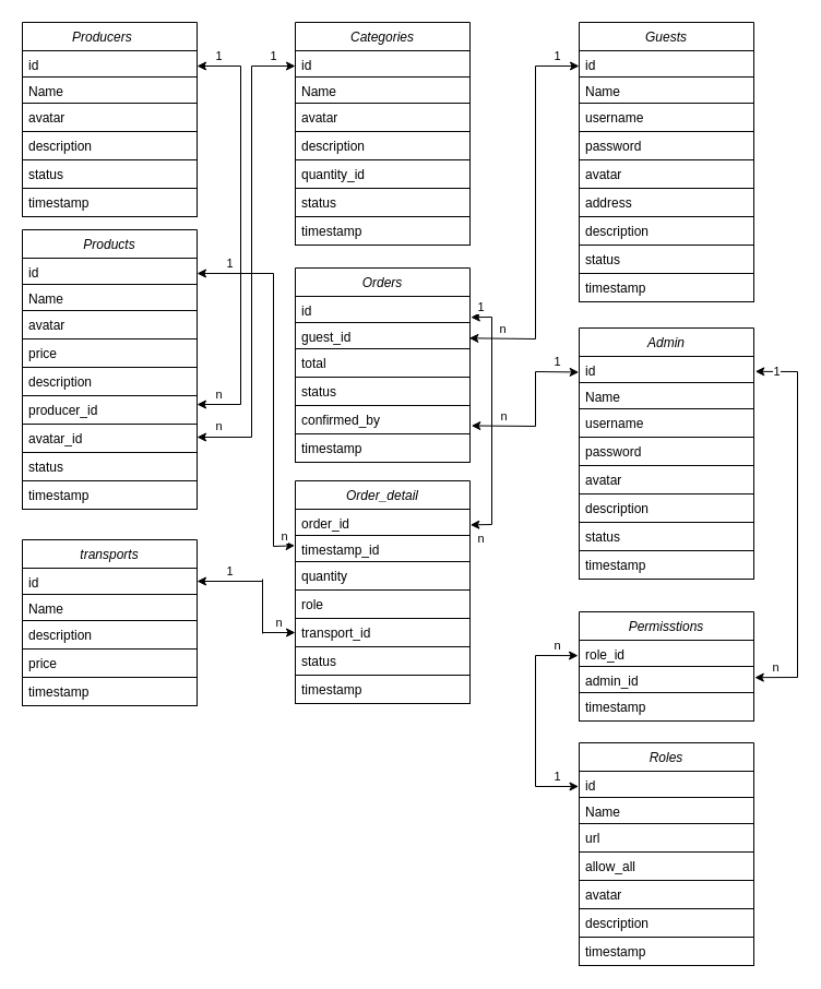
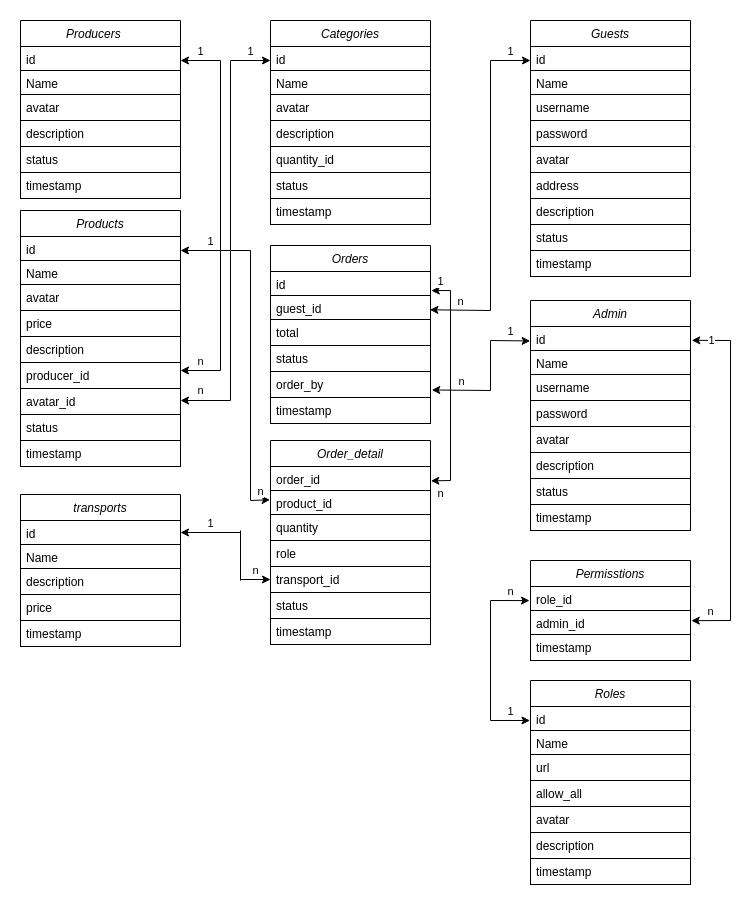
- <mxCell id="32" value="confirmed_by" style="text;align=left;verticalAlign=top;spacingLeft=4;spacingRight=4;overflow=hidden;rotatable=0;points=[[0,0.5],[1,0.5]];portConstraint=eastwest;rounded=0;shadow=0;html=0;strokeColor=default;" parent="27" vertex="1"><mxGeometry y="126" width="160" height="26" as="geometry" /></mxCell>
+ <mxCell id="32" value="order_by" style="text;align=left;verticalAlign=top;spacingLeft=4;spacingRight=4;overflow=hidden;rotatable=0;points=[[0,0.5],[1,0.5]];portConstraint=eastwest;rounded=0;shadow=0;html=0;strokeColor=default;" parent="27" vertex="1"><mxGeometry y="126" width="160" height="26" as="geometry" /></mxCell>
- <mxCell id="42" value="timestamp_id" style="text;align=left;verticalAlign=top;spacingLeft=4;spacingRight=4;overflow=hidden;rotatable=0;points=[[0,0.5],[1,0.5]];portConstraint=eastwest;strokeColor=default;" parent="40" vertex="1"><mxGeometry y="50" width="160" height="24" as="geometry" /></mxCell>
+ <mxCell id="42" value="product_id" style="text;align=left;verticalAlign=top;spacingLeft=4;spacingRight=4;overflow=hidden;rotatable=0;points=[[0,0.5],[1,0.5]];portConstraint=eastwest;strokeColor=default;" parent="40" vertex="1"><mxGeometry y="50" width="160" height="24" as="geometry" /></mxCell>
